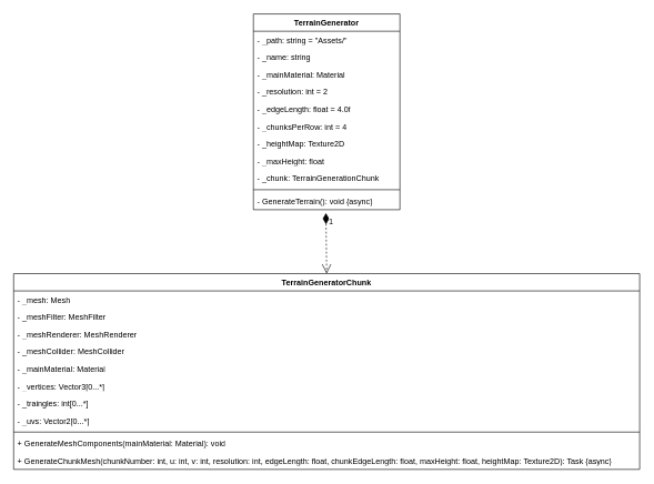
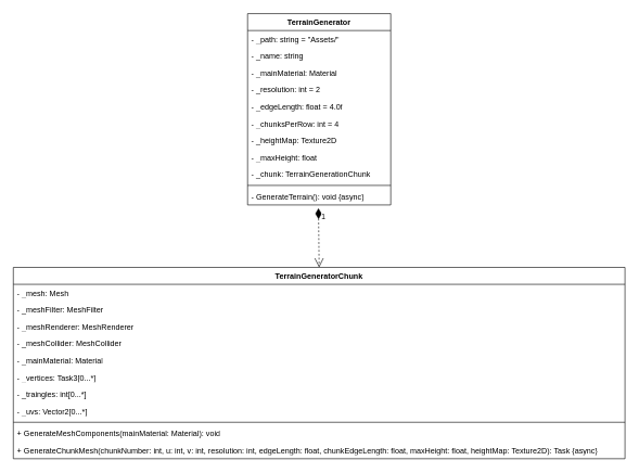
- <mxCell id="20" value="- _vertices: Vector3[0...*]" style="text;strokeColor=none;fillColor=none;align=left;verticalAlign=top;spacingLeft=4;spacingRight=4;overflow=hidden;rotatable=0;points=[[0,0.5],[1,0.5]];portConstraint=eastwest;whiteSpace=wrap;html=1;" vertex="1" parent="14"><mxGeometry y="156" width="940" height="26" as="geometry" /></mxCell>
+ <mxCell id="20" value="- _vertices: Task3[0...*]" style="text;strokeColor=none;fillColor=none;align=left;verticalAlign=top;spacingLeft=4;spacingRight=4;overflow=hidden;rotatable=0;points=[[0,0.5],[1,0.5]];portConstraint=eastwest;whiteSpace=wrap;html=1;" vertex="1" parent="14"><mxGeometry y="156" width="940" height="26" as="geometry" /></mxCell>
